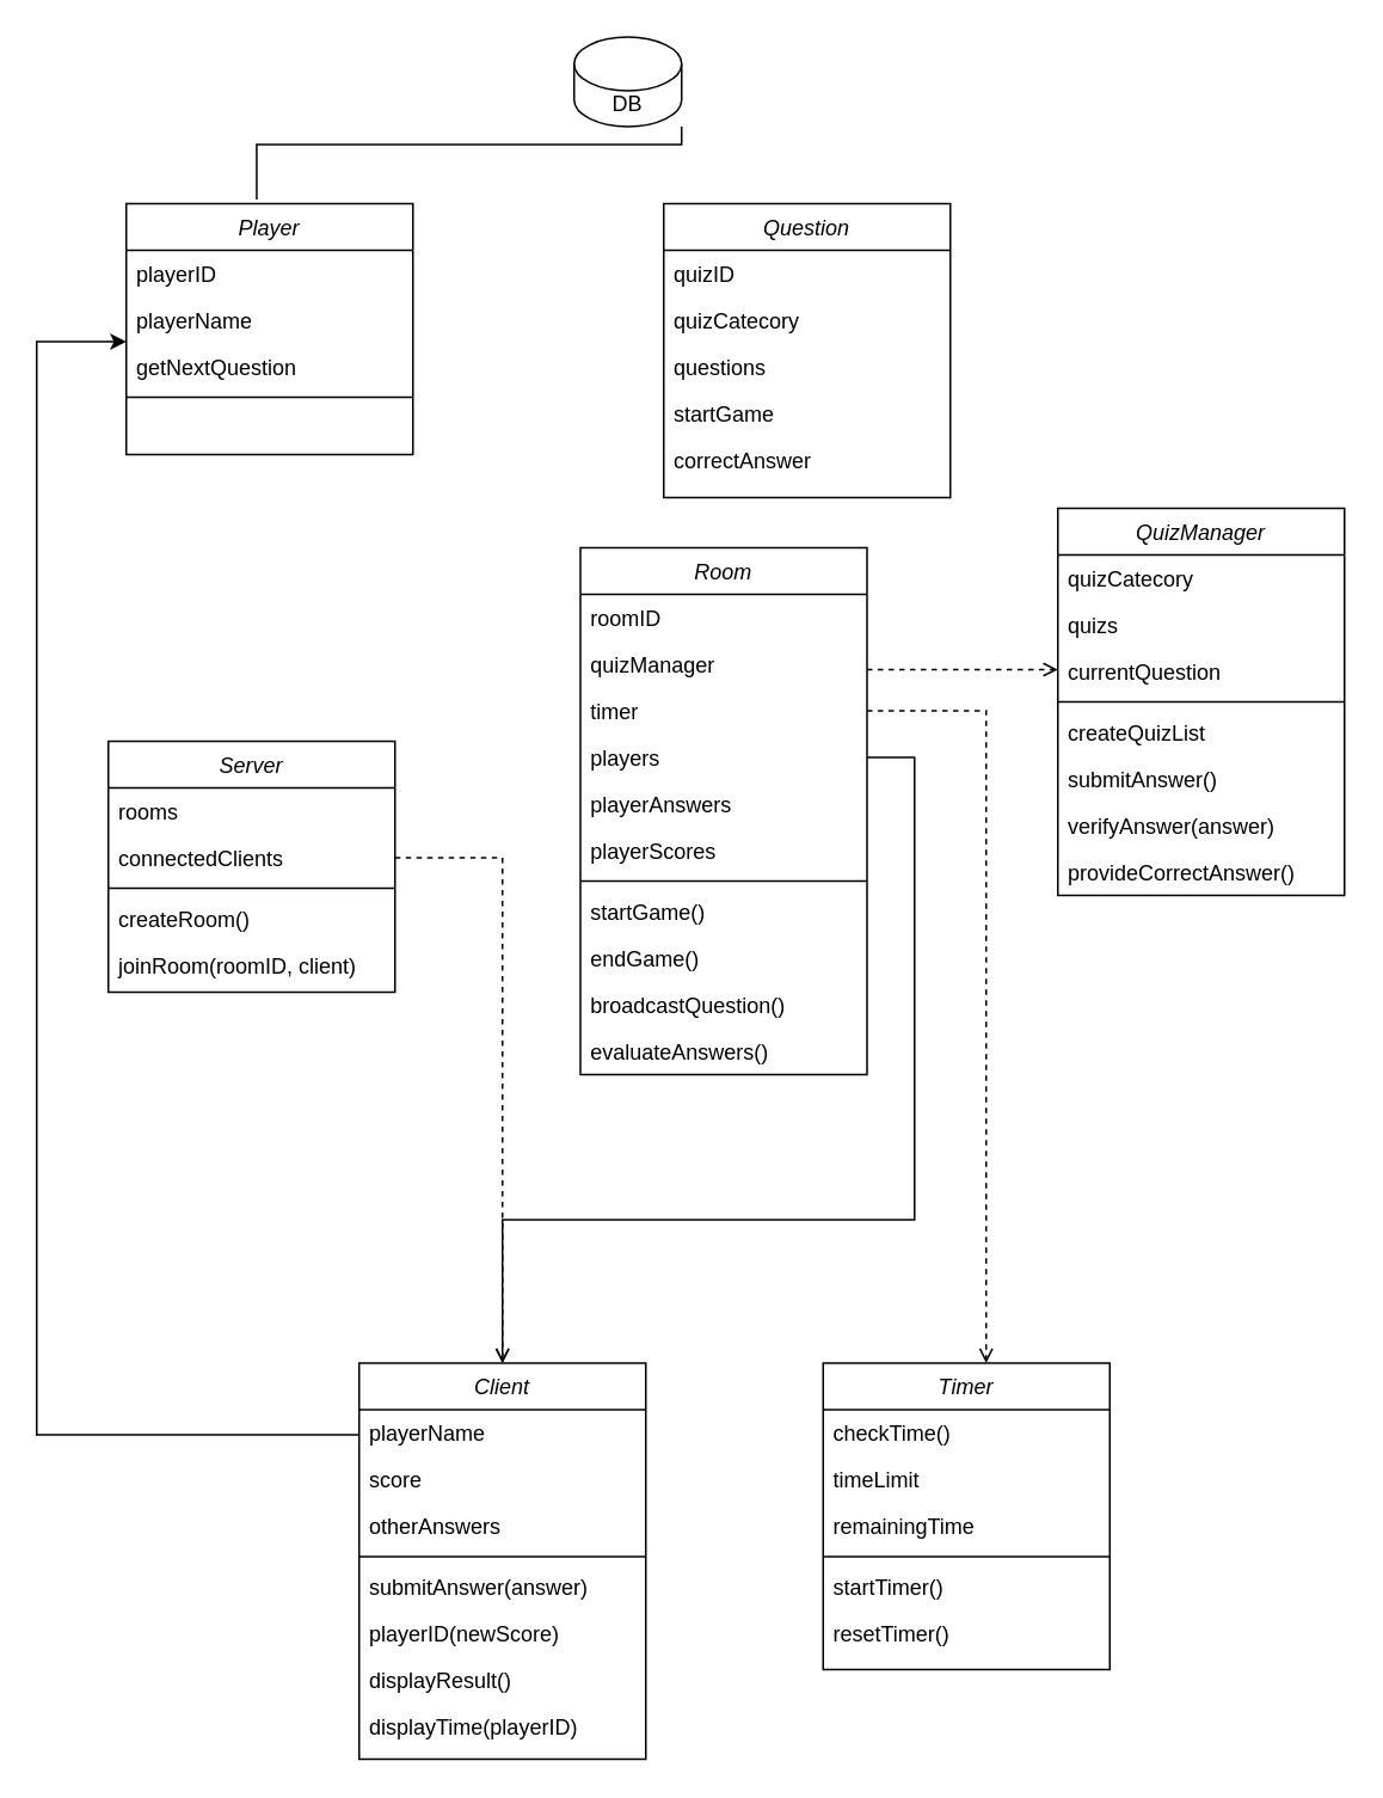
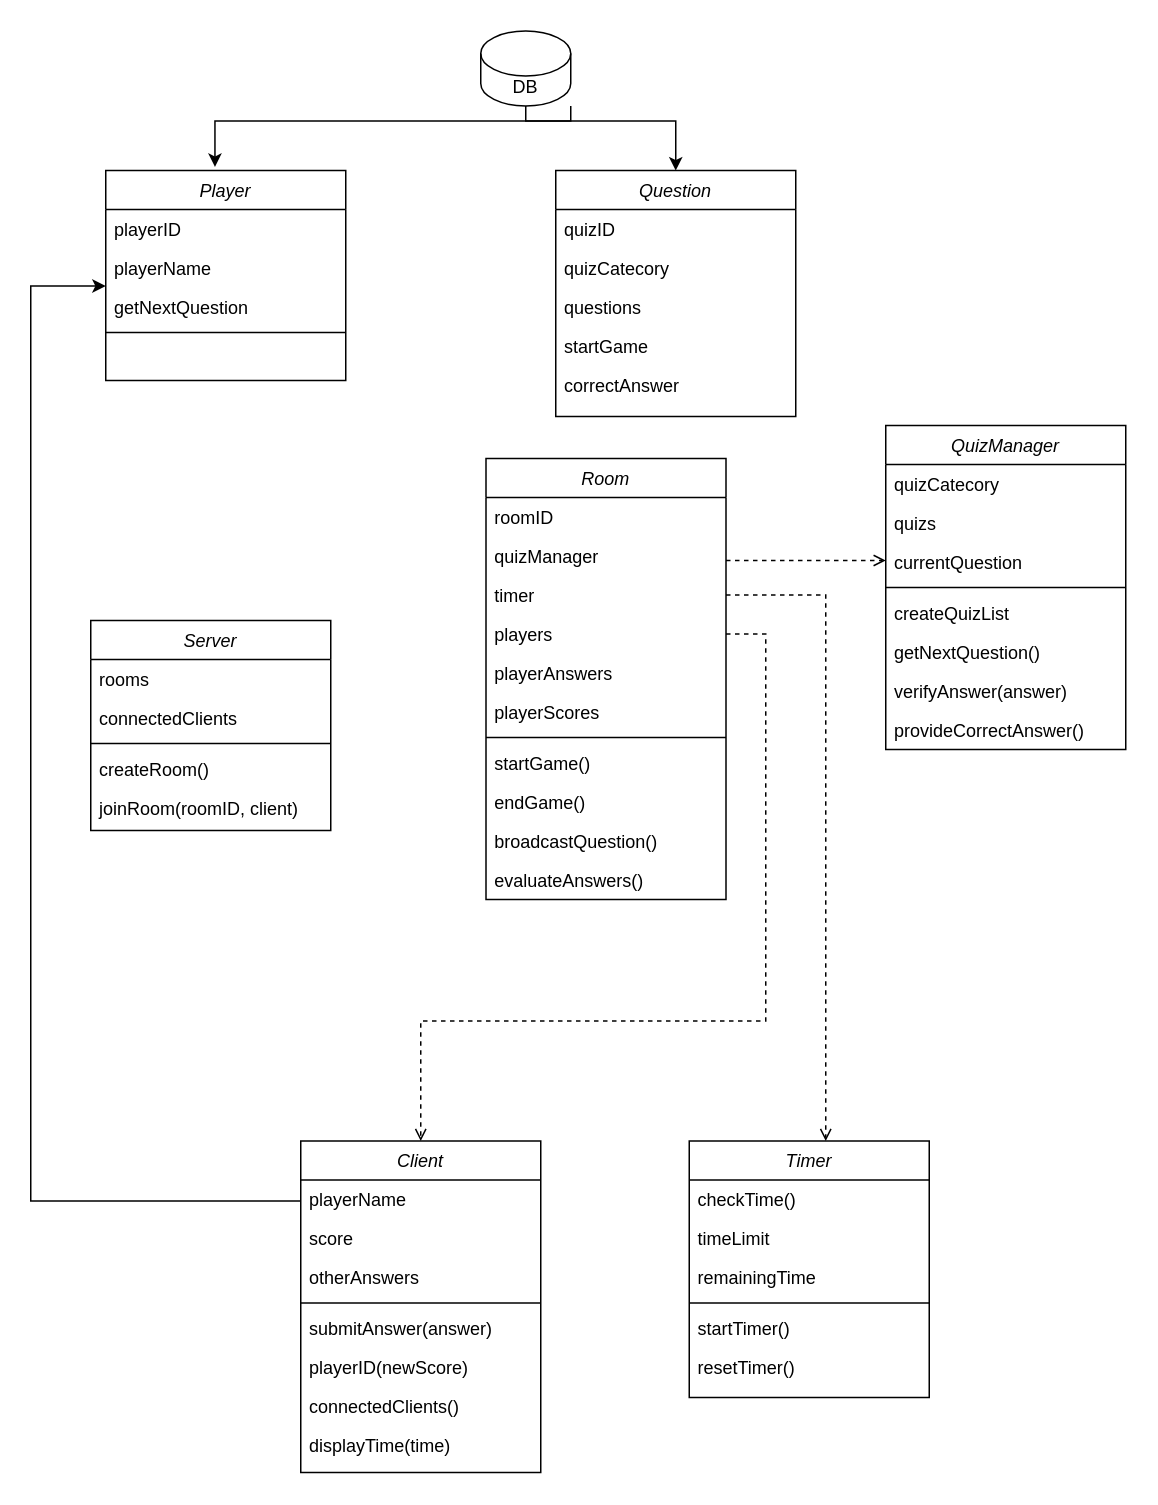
+ <mxCell id="47" style="edgeStyle=orthogonalEdgeStyle;rounded=0;orthogonalLoop=1;jettySize=auto;html=1;exitX=0.5;exitY=1;exitDx=0;exitDy=0;exitPerimeter=0;entryX=0.5;entryY=0;entryDx=0;entryDy=0;" edge="1" parent="1" source="48" target="49"><mxGeometry relative="1" as="geometry"><mxPoint x="391" y="93" as="sourcePoint" /><Array as="points"><mxPoint x="380" y="80" /><mxPoint x="474" y="80" /></Array></mxGeometry></mxCell>
- <mxCell id="63" style="edgeStyle=orthogonalEdgeStyle;rounded=0;orthogonalLoop=1;jettySize=auto;html=1;entryX=0.455;entryY=-0.017;entryDx=0;entryDy=0;entryPerimeter=0;endArrow=none;" edge="1" parent="1" source="48" target="57"><mxGeometry relative="1" as="geometry"><Array as="points"><mxPoint x="380" y="80" /><mxPoint x="143" y="80" /></Array></mxGeometry></mxCell>
+ <mxCell id="63" style="edgeStyle=orthogonalEdgeStyle;rounded=0;orthogonalLoop=1;jettySize=auto;html=1;entryX=0.455;entryY=-0.017;entryDx=0;entryDy=0;entryPerimeter=0;" edge="1" parent="1" source="48" target="57"><mxGeometry relative="1" as="geometry"><Array as="points"><mxPoint x="380" y="80" /><mxPoint x="143" y="80" /></Array></mxGeometry></mxCell>
- <mxCell id="44" value="submitAnswer()" style="text;align=left;verticalAlign=top;spacingLeft=4;spacingRight=4;overflow=hidden;rotatable=0;points=[[0,0.5],[1,0.5]];portConstraint=eastwest;" parent="38" vertex="1"><mxGeometry y="138" width="160" height="26" as="geometry" /></mxCell>
+ <mxCell id="44" value="getNextQuestion()" style="text;align=left;verticalAlign=top;spacingLeft=4;spacingRight=4;overflow=hidden;rotatable=0;points=[[0,0.5],[1,0.5]];portConstraint=eastwest;" parent="38" vertex="1"><mxGeometry y="138" width="160" height="26" as="geometry" /></mxCell>
- <mxCell id="37" style="edgeStyle=orthogonalEdgeStyle;rounded=0;orthogonalLoop=1;jettySize=auto;html=1;endArrow=open;endFill=0;dashed=1;entryX=0.5;entryY=0;entryDx=0;entryDy=0;" parent="1" source="23" target="27" edge="1"><mxGeometry relative="1" as="geometry"><mxPoint x="280.091" y="833" as="targetPoint" /></mxGeometry></mxCell>
- <mxCell id="56" style="edgeStyle=orthogonalEdgeStyle;rounded=0;orthogonalLoop=1;jettySize=auto;html=1;dashed=0;endArrow=open;endFill=0;entryX=0.5;entryY=0;entryDx=0;entryDy=0;" edge="1" parent="1" source="6" target="27"><mxGeometry relative="1" as="geometry"><mxPoint x="280.091" y="833" as="targetPoint" /><Array as="points"><mxPoint x="510" y="422" /><mxPoint x="510" y="680" /><mxPoint x="280" y="680" /></Array></mxGeometry></mxCell>
+ <mxCell id="56" style="edgeStyle=orthogonalEdgeStyle;rounded=0;orthogonalLoop=1;jettySize=auto;html=1;dashed=1;endArrow=open;endFill=0;entryX=0.5;entryY=0;entryDx=0;entryDy=0;" edge="1" parent="1" source="6" target="27"><mxGeometry relative="1" as="geometry"><mxPoint x="280.091" y="833" as="targetPoint" /><Array as="points"><mxPoint x="510" y="422" /><mxPoint x="510" y="680" /><mxPoint x="280" y="680" /></Array></mxGeometry></mxCell>
- <mxCell id="34" value="displayResult()" style="text;align=left;verticalAlign=top;spacingLeft=4;spacingRight=4;overflow=hidden;rotatable=0;points=[[0,0.5],[1,0.5]];portConstraint=eastwest;" parent="27" vertex="1"><mxGeometry y="164" width="160" height="26" as="geometry" /></mxCell>
+ <mxCell id="34" value="connectedClients()" style="text;align=left;verticalAlign=top;spacingLeft=4;spacingRight=4;overflow=hidden;rotatable=0;points=[[0,0.5],[1,0.5]];portConstraint=eastwest;" parent="27" vertex="1"><mxGeometry y="164" width="160" height="26" as="geometry" /></mxCell>
- <mxCell id="35" value="displayTime(playerID)" style="text;align=left;verticalAlign=top;spacingLeft=4;spacingRight=4;overflow=hidden;rotatable=0;points=[[0,0.5],[1,0.5]];portConstraint=eastwest;" parent="27" vertex="1"><mxGeometry y="190" width="160" height="26" as="geometry" /></mxCell>
+ <mxCell id="35" value="displayTime(time)" style="text;align=left;verticalAlign=top;spacingLeft=4;spacingRight=4;overflow=hidden;rotatable=0;points=[[0,0.5],[1,0.5]];portConstraint=eastwest;" parent="27" vertex="1"><mxGeometry y="190" width="160" height="26" as="geometry" /></mxCell>
